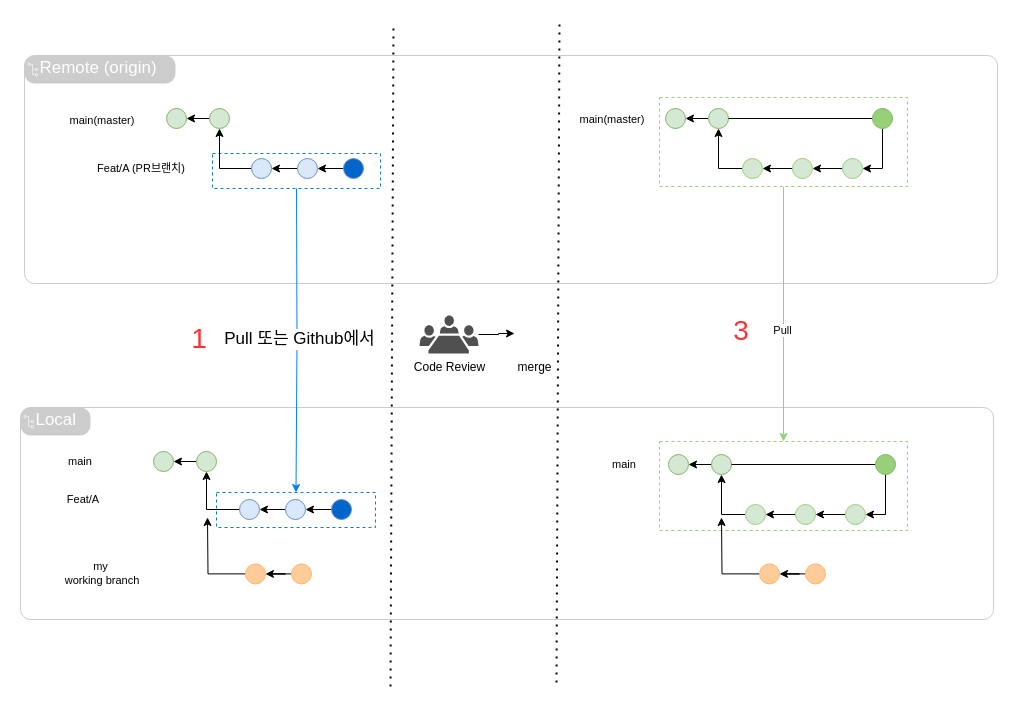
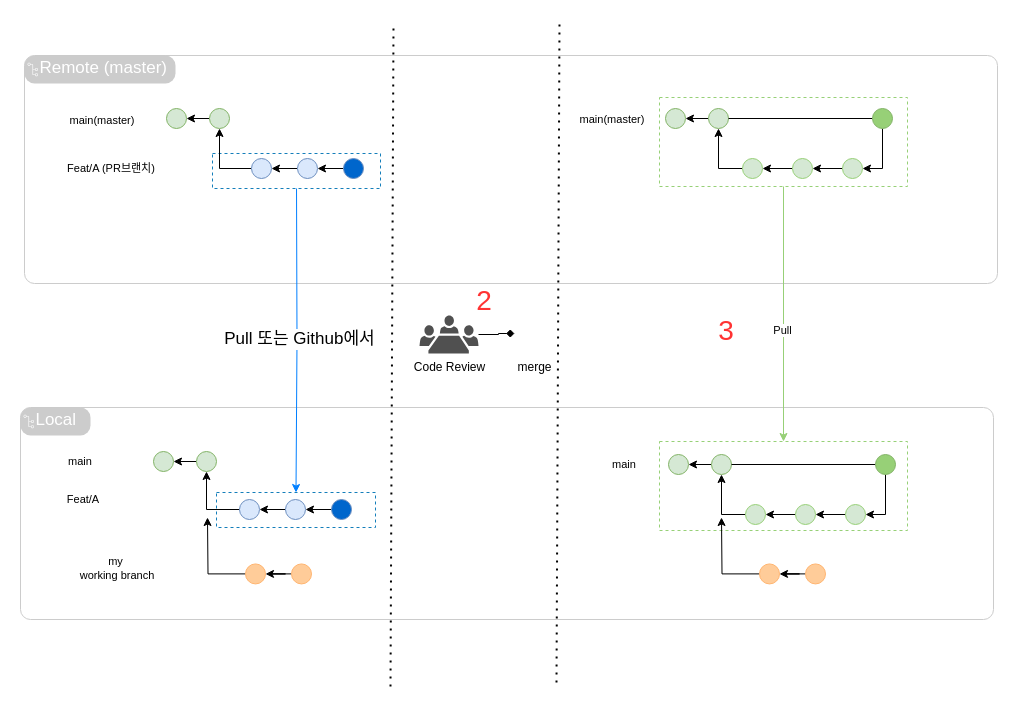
- <mxCell id="3" value="&amp;nbsp; Remote (origin)" style="shape=rect;strokeColor=none;fillColor=#CCCCCC;strokeWidth=1;dashed=0;rounded=1;arcSize=36;fontColor=#FFFFFF;fontSize=17;spacing=2;spacingTop=-2;align=left;autosize=1;spacingLeft=4;resizeWidth=0;resizeHeight=0;perimeter=none;html=1;whiteSpace=wrap;" vertex="1" parent="2"><mxGeometry y="10" width="151" height="28" as="geometry" /></mxCell>
+ <mxCell id="3" value="&amp;nbsp; Remote (master)" style="shape=rect;strokeColor=none;fillColor=#CCCCCC;strokeWidth=1;dashed=0;rounded=1;arcSize=36;fontColor=#FFFFFF;fontSize=17;spacing=2;spacingTop=-2;align=left;autosize=1;spacingLeft=4;resizeWidth=0;resizeHeight=0;perimeter=none;html=1;whiteSpace=wrap;" vertex="1" parent="2"><mxGeometry y="10" width="151" height="28" as="geometry" /></mxCell>
- <mxCell id="31" value="Feat/A (PR브랜치)" style="text;html=1;align=center;verticalAlign=middle;whiteSpace=wrap;rounded=0;fontSize=11;" vertex="1" parent="17"><mxGeometry x="83" y="153" width="116" height="30" as="geometry" /></mxCell>
+ <mxCell id="31" value="Feat/A (PR브랜치)" style="text;html=1;align=center;verticalAlign=middle;whiteSpace=wrap;rounded=0;fontSize=11;" vertex="1" parent="17"><mxGeometry x="53" y="153" width="116" height="30" as="geometry" /></mxCell>
+ <mxCell id="81" value="2" style="text;html=1;align=center;verticalAlign=middle;whiteSpace=wrap;rounded=0;fontSize=28;fontColor=#FF3333;" vertex="1" parent="17"><mxGeometry x="454" y="285" width="60" height="30" as="geometry" /></mxCell>
- <mxCell id="80" value="3" style="text;html=1;align=center;verticalAlign=middle;whiteSpace=wrap;rounded=0;fontSize=28;fontColor=#FF3333;" vertex="1" parent="17"><mxGeometry x="711" y="315" width="60" height="30" as="geometry" /></mxCell>
+ <mxCell id="80" value="3" style="text;html=1;align=center;verticalAlign=middle;whiteSpace=wrap;rounded=0;fontSize=28;fontColor=#FF3333;" vertex="1" parent="17"><mxGeometry x="696" y="315" width="60" height="30" as="geometry" /></mxCell>
- <mxCell id="69" style="edgeStyle=orthogonalEdgeStyle;rounded=0;orthogonalLoop=1;jettySize=auto;html=1;" edge="1" parent="17" source="70" target="71"><mxGeometry relative="1" as="geometry" /></mxCell>
+ <mxCell id="69" style="edgeStyle=orthogonalEdgeStyle;rounded=0;orthogonalLoop=1;jettySize=auto;html=1;endArrow=diamond;" edge="1" parent="17" source="70" target="71"><mxGeometry relative="1" as="geometry" /></mxCell>
- <mxCell id="82" value="1" style="text;html=1;align=center;verticalAlign=middle;whiteSpace=wrap;rounded=0;fontSize=28;fontColor=#FF3333;" vertex="1" parent="17"><mxGeometry x="169" y="323" width="60" height="30" as="geometry" /></mxCell>
- <mxCell id="37" value="my&amp;nbsp;&lt;div&gt;working branch&lt;/div&gt;" style="text;html=1;align=center;verticalAlign=middle;whiteSpace=wrap;rounded=0;fontSize=11;" vertex="1" parent="17"><mxGeometry x="60" y="558.43" width="84" height="30" as="geometry" /></mxCell>
+ <mxCell id="37" value="my&amp;nbsp;&lt;div&gt;working branch&lt;/div&gt;" style="text;html=1;align=center;verticalAlign=middle;whiteSpace=wrap;rounded=0;fontSize=11;" vertex="1" parent="17"><mxGeometry x="75" y="553.43" width="84" height="30" as="geometry" /></mxCell>
